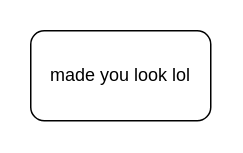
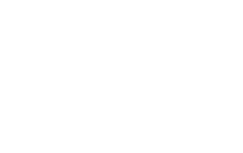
- <mxCell id="2" value="made you look lol" style="rounded=1;whiteSpace=wrap;html=1;" vertex="1" parent="1"><mxGeometry x="20" y="20" width="120" height="60" as="geometry" /></mxCell>
